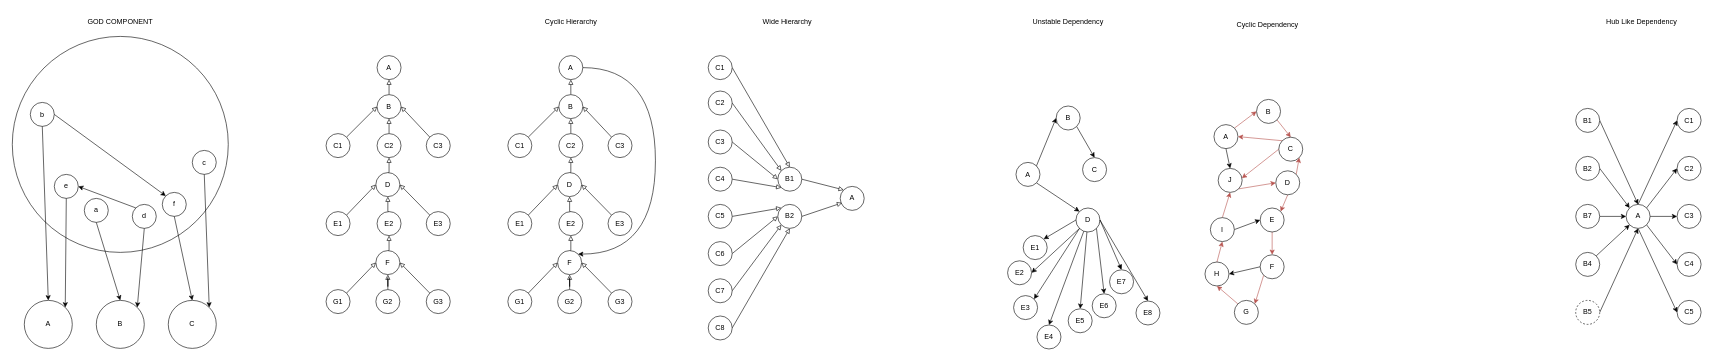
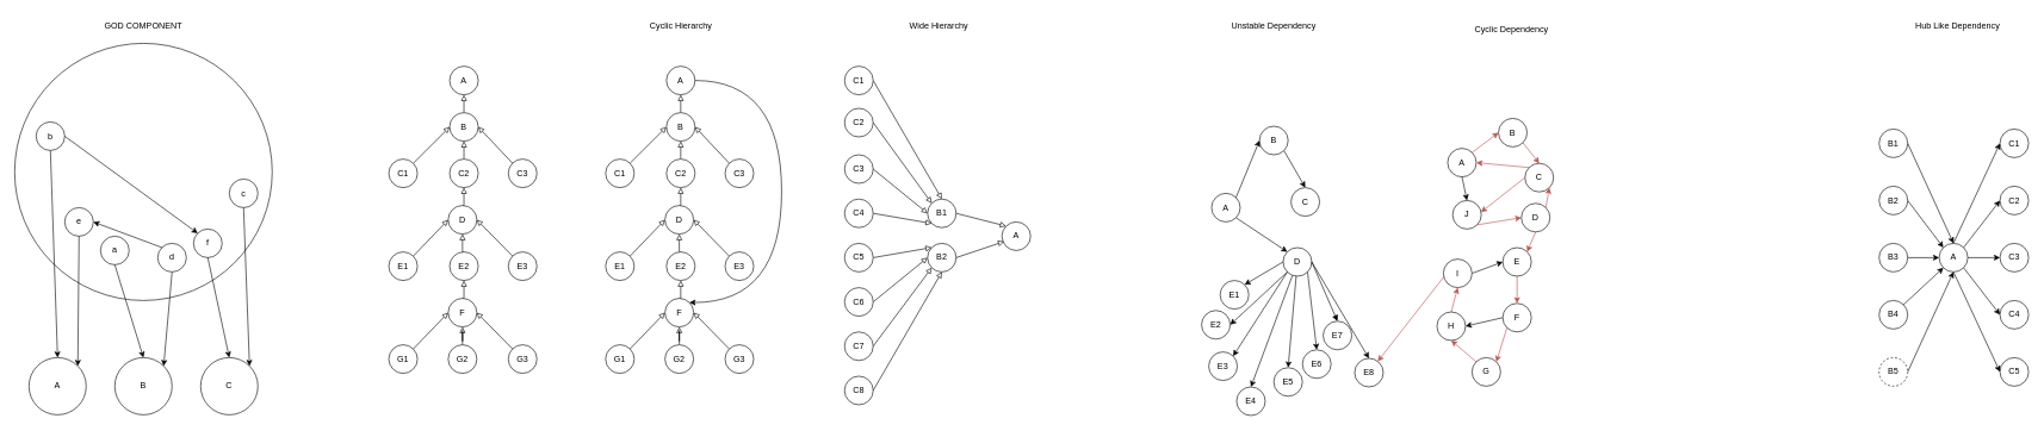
- <mxCell id="129" style="rounded=0;orthogonalLoop=1;jettySize=auto;html=1;exitX=0.5;exitY=0;exitDx=0;exitDy=0;entryX=0.5;entryY=1;entryDx=0;entryDy=0;fillColor=#f8cecc;strokeColor=#b85450;" edge="1" parent="1" source="130" target="127"><mxGeometry relative="1" as="geometry" /></mxCell>
+ <mxCell id="129" style="rounded=0;orthogonalLoop=1;jettySize=auto;html=1;exitX=0.5;exitY=0;exitDx=0;exitDy=0;fillColor=#f8cecc;strokeColor=#b85450;" edge="1" parent="1" source="130" target="103"><mxGeometry relative="1" as="geometry" /></mxCell>
- <mxCell id="156" value="B7" style="ellipse;whiteSpace=wrap;html=1;aspect=fixed;" vertex="1" parent="1"><mxGeometry x="2626" y="340" width="40" height="40" as="geometry" /></mxCell>
+ <mxCell id="156" value="B3" style="ellipse;whiteSpace=wrap;html=1;aspect=fixed;" vertex="1" parent="1"><mxGeometry x="2626" y="340" width="40" height="40" as="geometry" /></mxCell>
